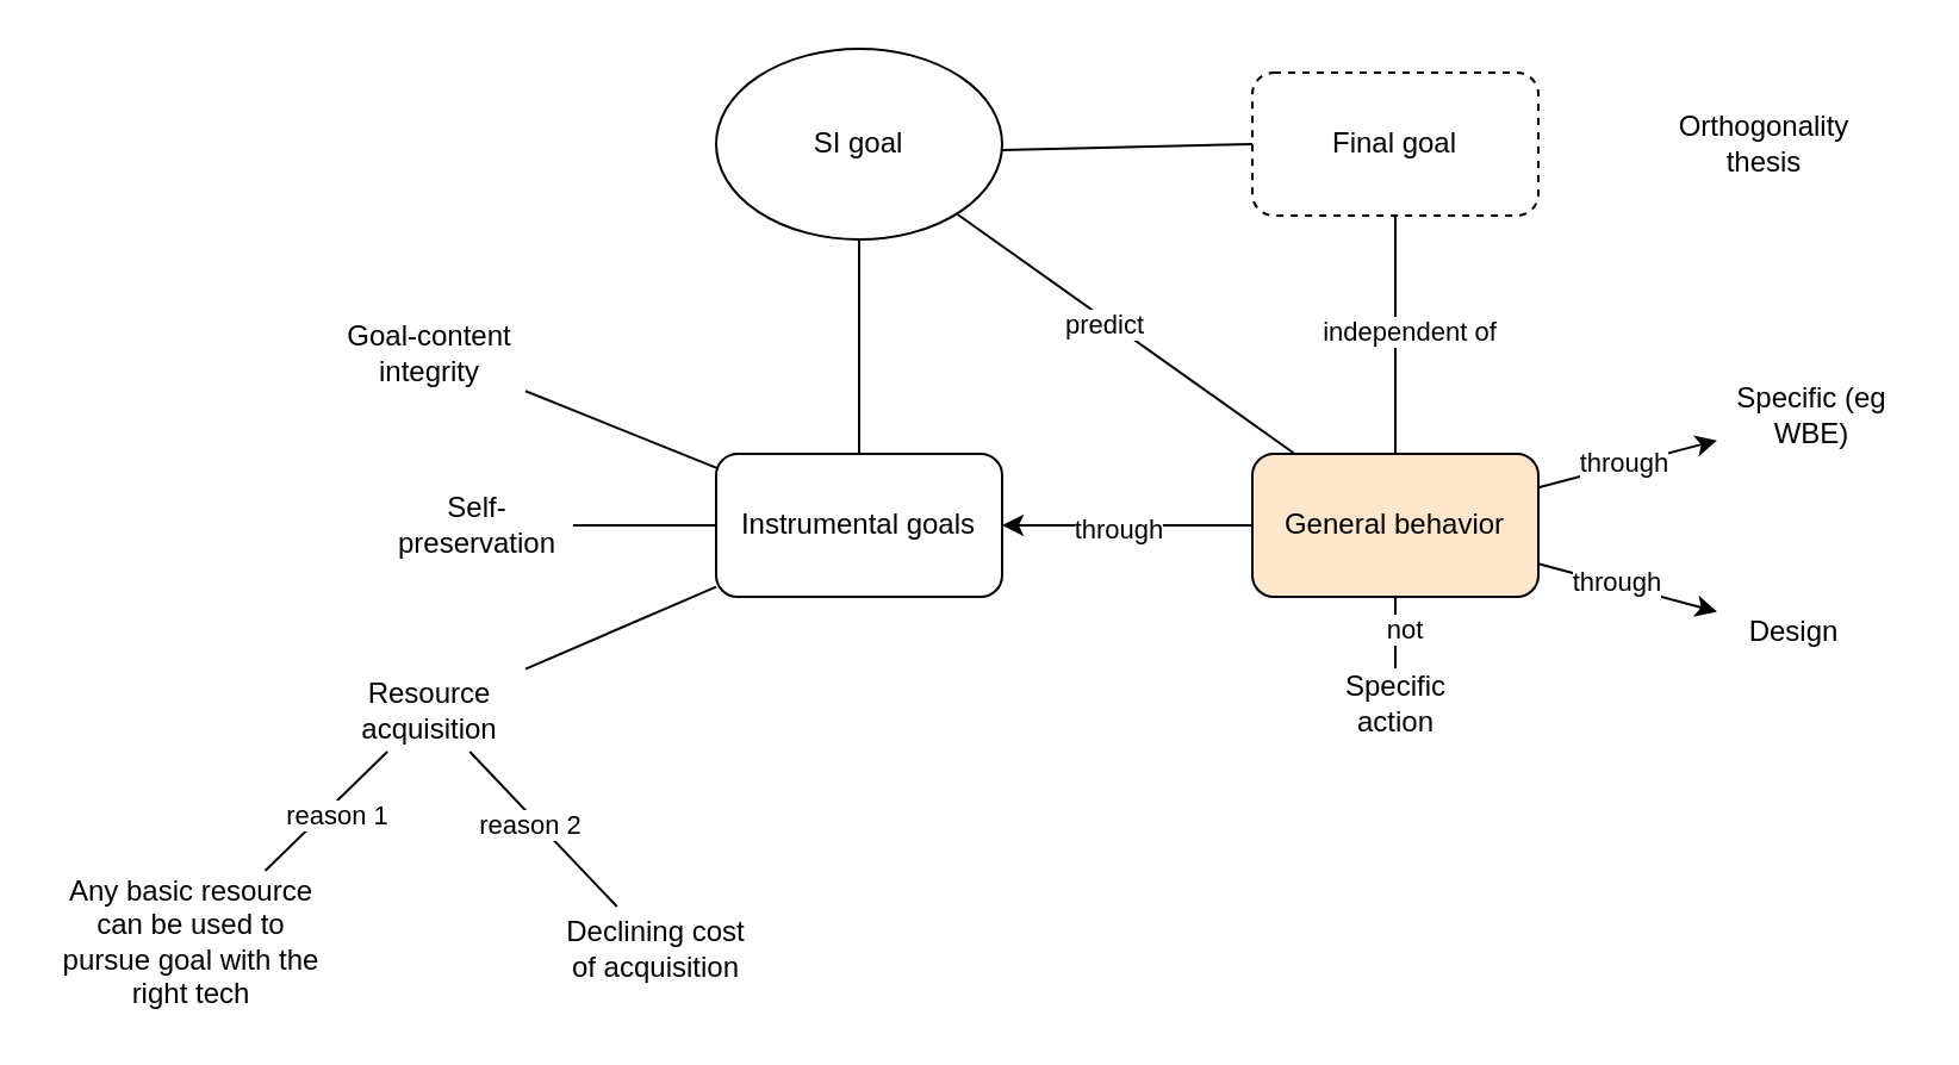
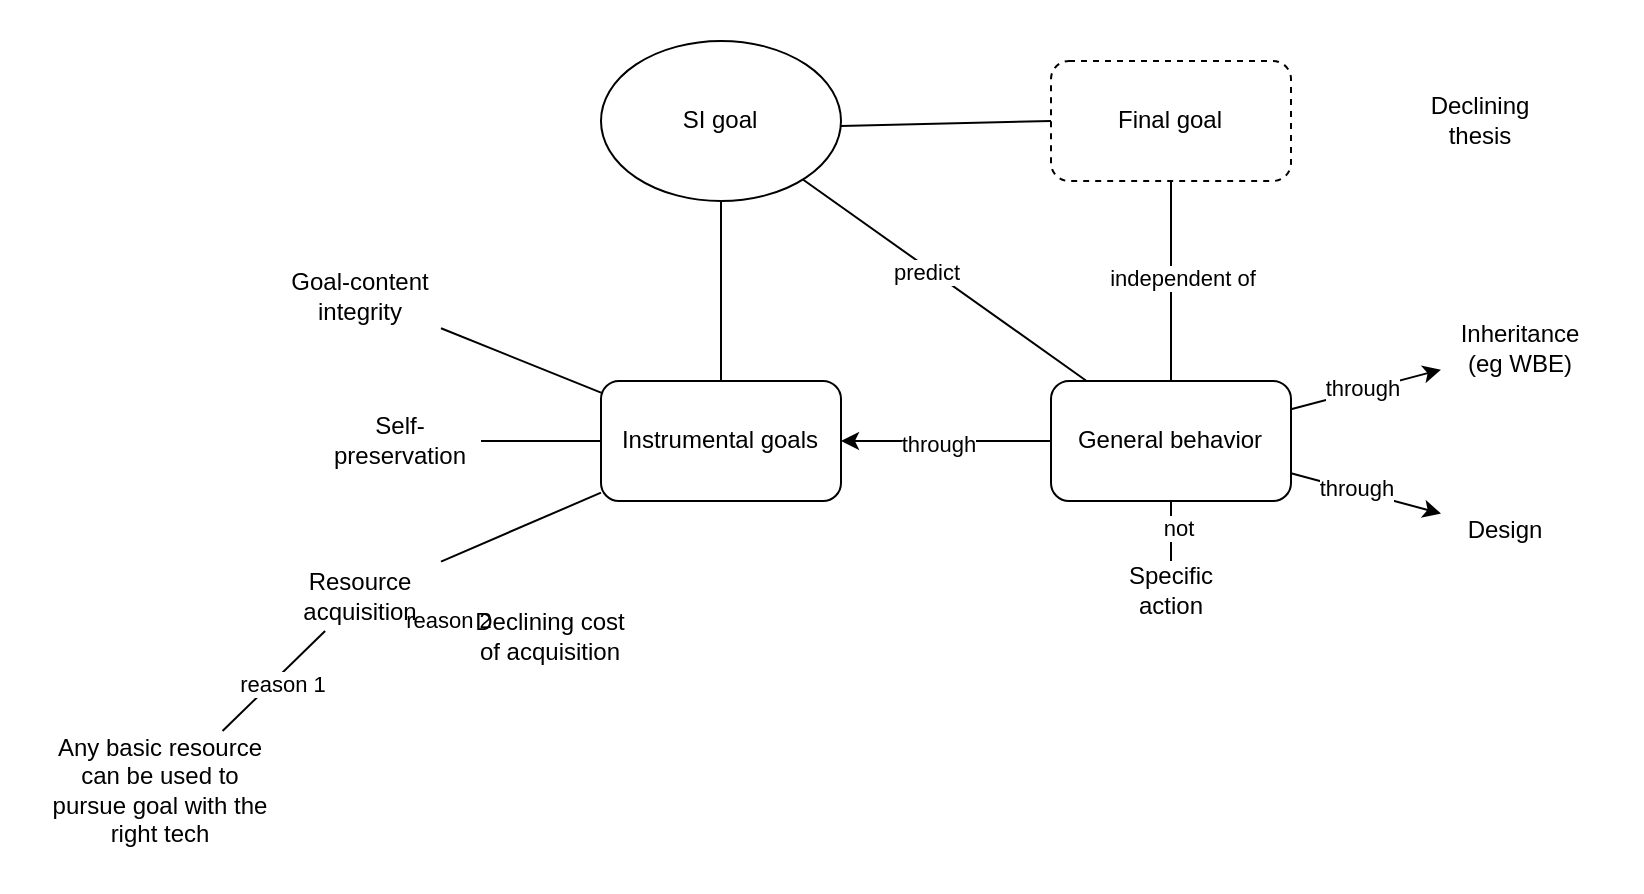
- <mxCell id="12" value="Orthogonality thesis" style="text;html=1;strokeColor=none;fillColor=none;align=center;verticalAlign=middle;whiteSpace=wrap;rounded=0;" vertex="1" parent="1"><mxGeometry x="700" y="42.5" width="80" height="35" as="geometry" /></mxCell>
+ <mxCell id="12" value="Declining thesis" style="text;html=1;strokeColor=none;fillColor=none;align=center;verticalAlign=middle;whiteSpace=wrap;rounded=0;" vertex="1" parent="1"><mxGeometry x="700" y="42.5" width="80" height="35" as="geometry" /></mxCell>
- <mxCell id="13" value="Specific (eg WBE)" style="text;html=1;strokeColor=none;fillColor=none;align=center;verticalAlign=middle;whiteSpace=wrap;rounded=0;" vertex="1" parent="1"><mxGeometry x="720" y="150" width="80" height="47.5" as="geometry" /></mxCell>
+ <mxCell id="13" value="Inheritance (eg WBE)" style="text;html=1;strokeColor=none;fillColor=none;align=center;verticalAlign=middle;whiteSpace=wrap;rounded=0;" vertex="1" parent="1"><mxGeometry x="720" y="150" width="80" height="47.5" as="geometry" /></mxCell>
- <mxCell id="34" value="General behavior" style="rounded=1;whiteSpace=wrap;html=1;fillColor=#ffe6cc;" vertex="1" parent="1"><mxGeometry x="525" y="190" width="120" height="60" as="geometry" /></mxCell>
+ <mxCell id="34" value="General behavior" style="rounded=1;whiteSpace=wrap;html=1;" vertex="1" parent="1"><mxGeometry x="525" y="190" width="120" height="60" as="geometry" /></mxCell>
- <mxCell id="22" value="Declining cost of acquisition" style="text;html=1;strokeColor=none;fillColor=none;align=center;verticalAlign=middle;whiteSpace=wrap;rounded=0;" vertex="1" parent="1"><mxGeometry x="230" y="380" width="90" height="35" as="geometry" /></mxCell>
+ <mxCell id="22" value="Declining cost of acquisition" style="text;html=1;strokeColor=none;fillColor=none;align=center;verticalAlign=middle;whiteSpace=wrap;rounded=0;" vertex="1" parent="1"><mxGeometry x="230" y="300" width="90" height="35" as="geometry" /></mxCell>
